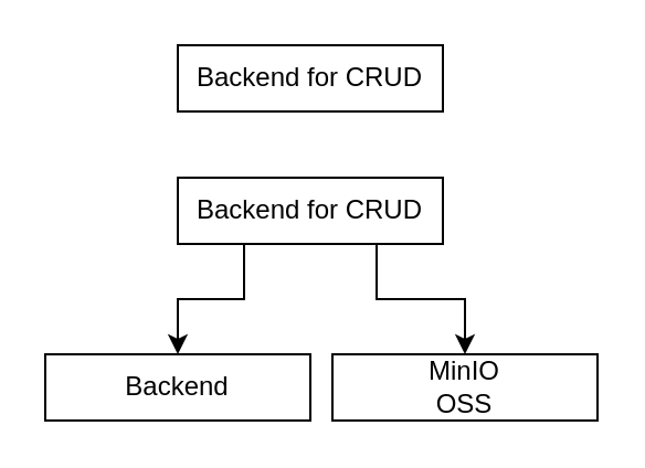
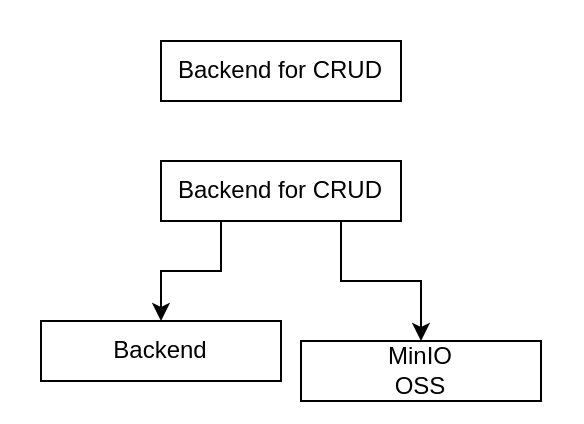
- <mxCell id="2" value="MinIO&lt;br&gt;OSS" style="rounded=0;whiteSpace=wrap;html=1;" vertex="1" parent="1"><mxGeometry x="150" y="160" width="120" height="30" as="geometry" /></mxCell>
+ <mxCell id="2" value="MinIO&lt;br&gt;OSS" style="rounded=0;whiteSpace=wrap;html=1;" vertex="1" parent="1"><mxGeometry x="150" y="170" width="120" height="30" as="geometry" /></mxCell>
